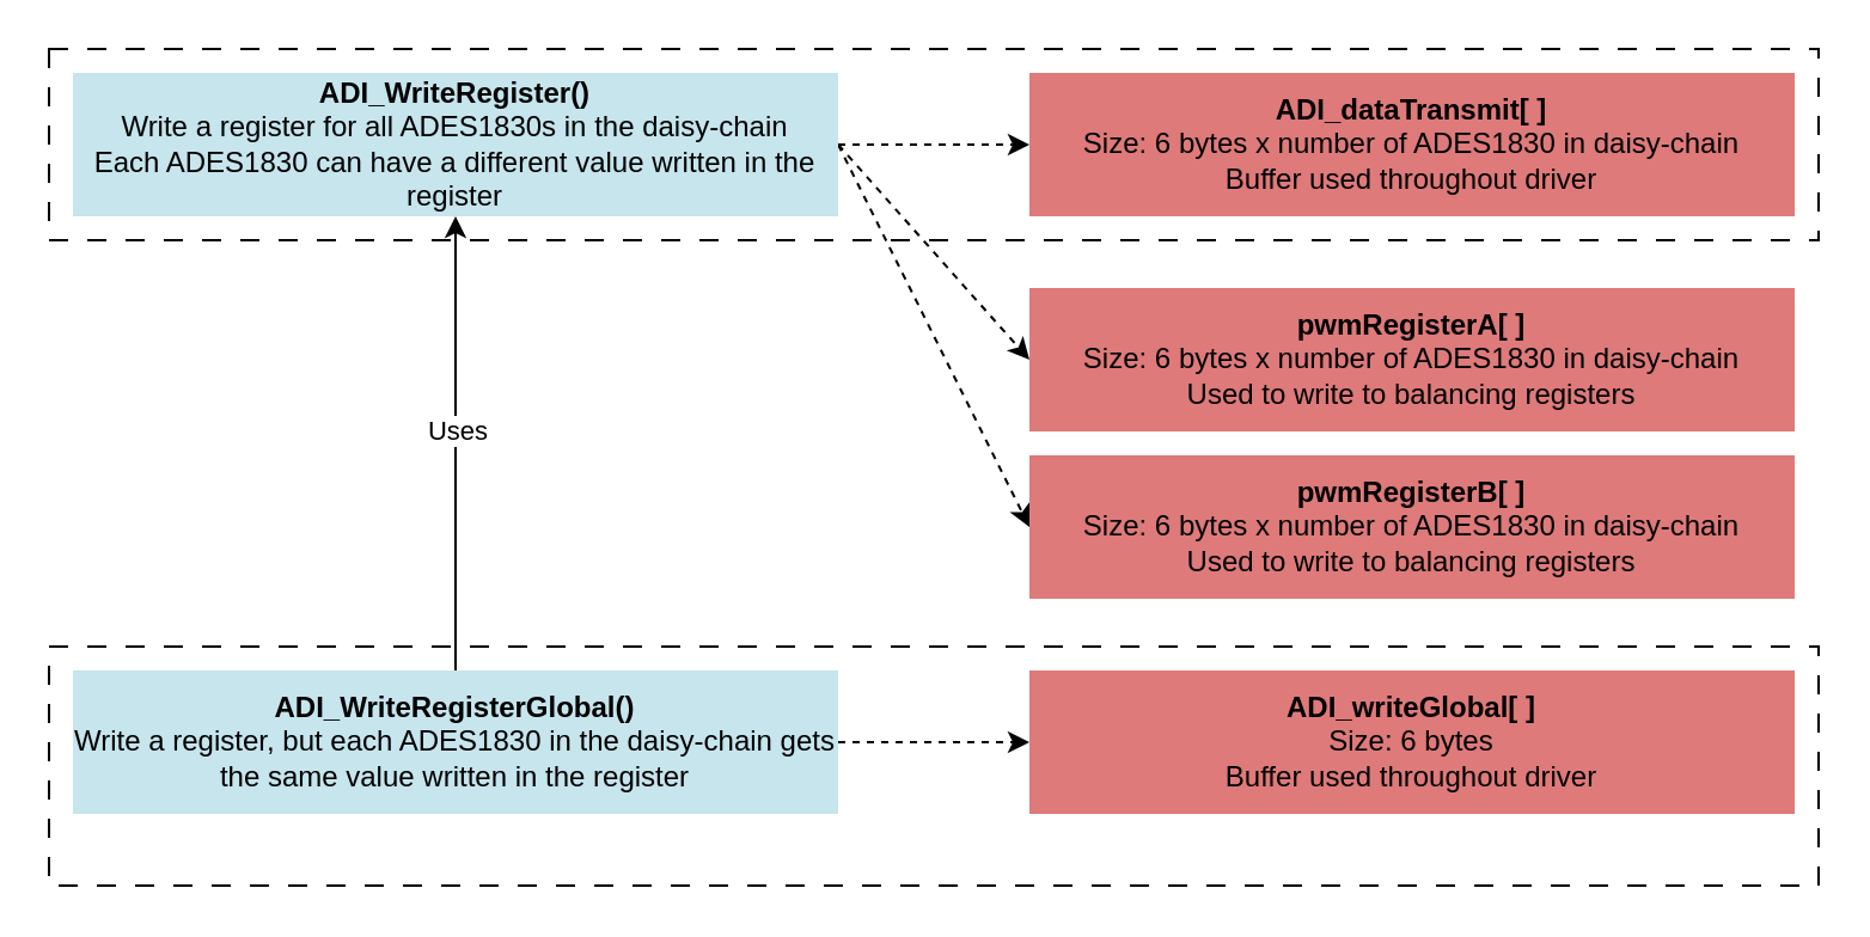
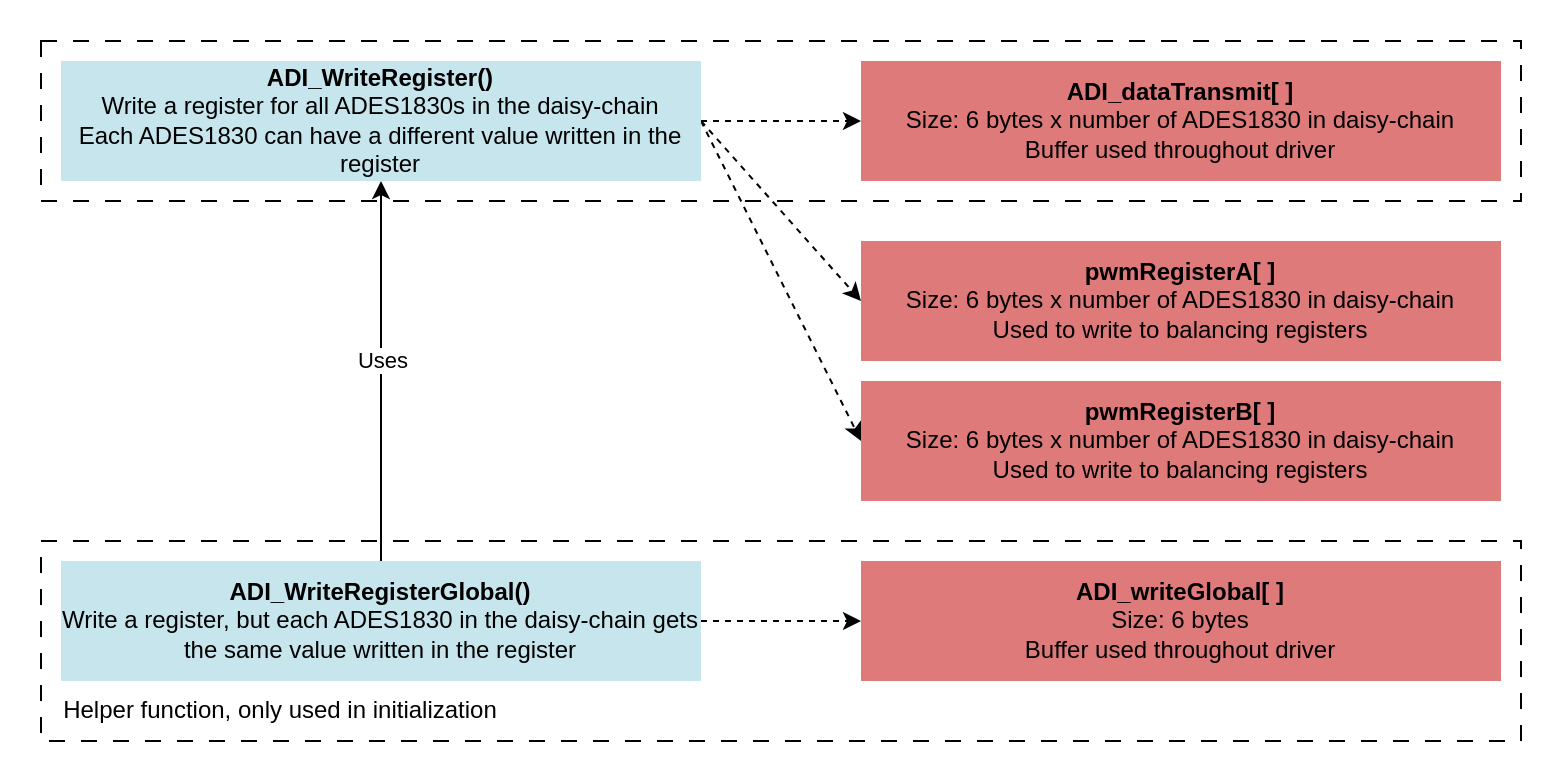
+ <mxCell id="3" value="Helper function, only used in initialization" style="rounded=0;whiteSpace=wrap;html=1;fillColor=none;strokeColor=none;" parent="1" vertex="1"><mxGeometry x="20" y="340" width="240" height="30" as="geometry" /></mxCell>
